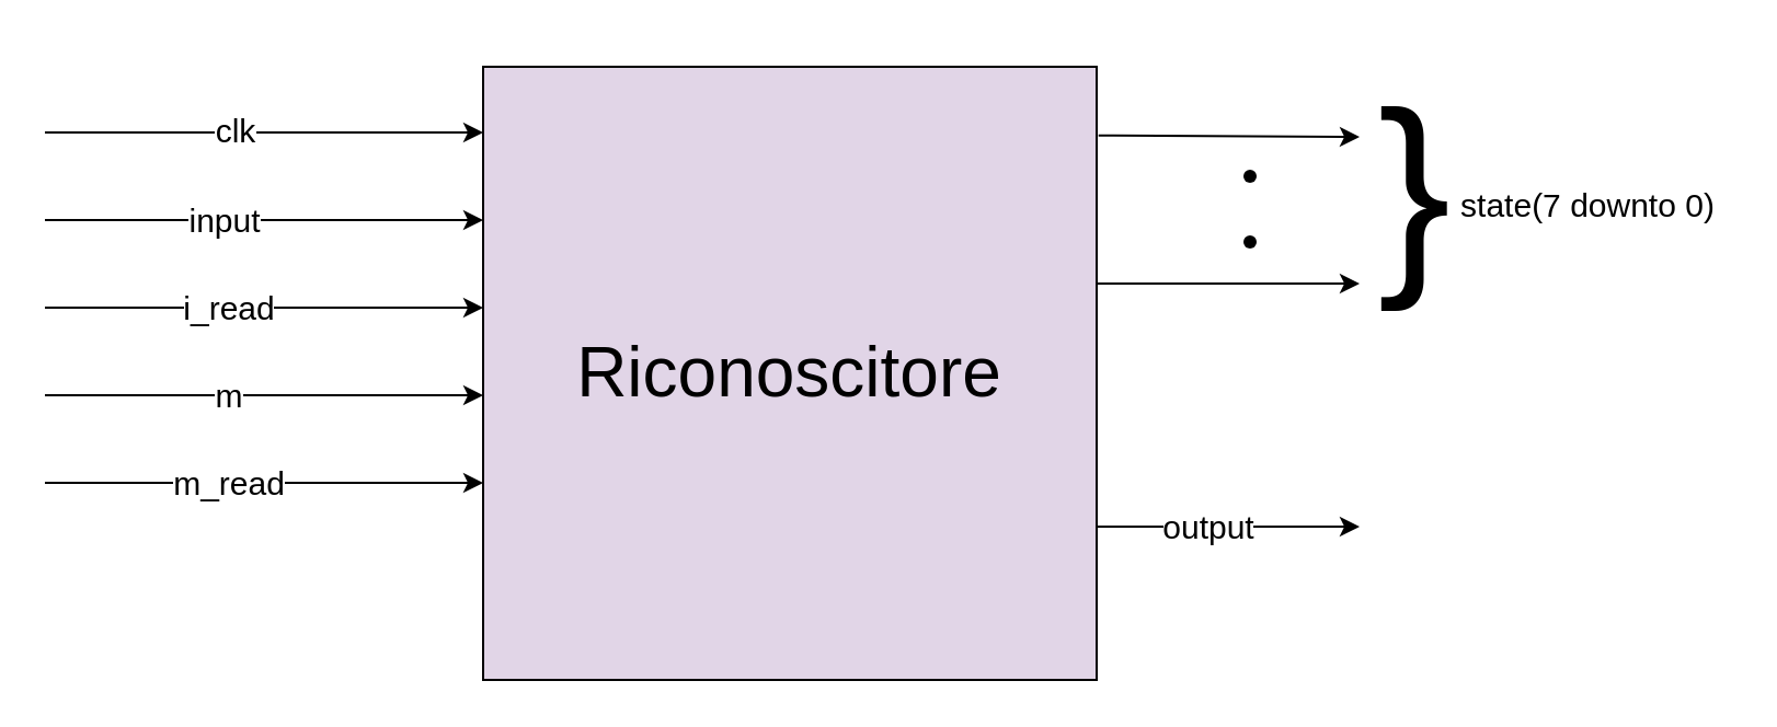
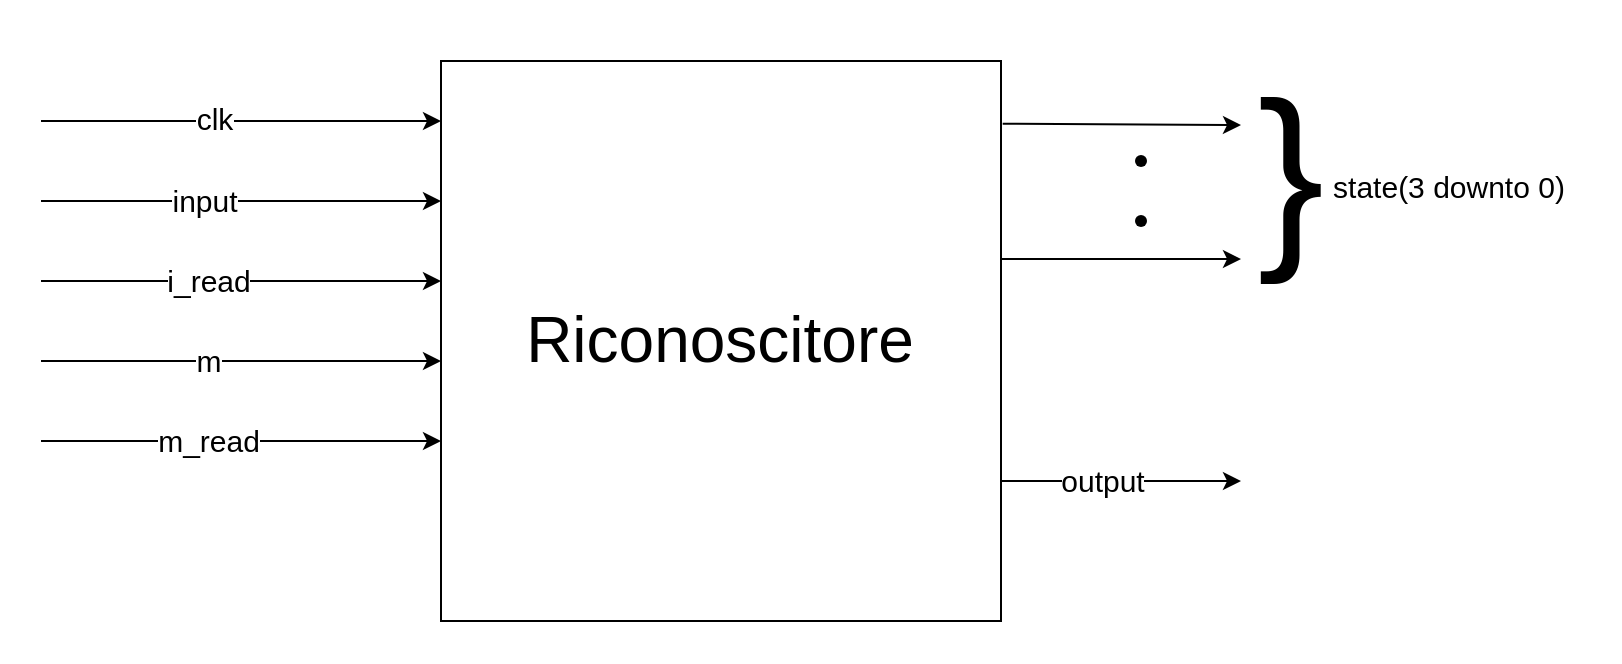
- <mxCell id="18" value="&lt;font style=&quot;font-size: 15px&quot;&gt;state(7 downto 0)&lt;/font&gt;" style="text;html=1;align=center;verticalAlign=middle;resizable=0;points=[];autosize=1;strokeColor=none;fillColor=none;fontSize=15;" vertex="1" parent="1"><mxGeometry x="659" y="83" width="130" height="20" as="geometry" /></mxCell>
+ <mxCell id="18" value="&lt;font style=&quot;font-size: 15px&quot;&gt;state(3 downto 0)&lt;/font&gt;" style="text;html=1;align=center;verticalAlign=middle;resizable=0;points=[];autosize=1;strokeColor=none;fillColor=none;fontSize=15;" vertex="1" parent="1"><mxGeometry x="659" y="83" width="130" height="20" as="geometry" /></mxCell>
- <mxCell id="2" value="&lt;font style=&quot;font-size: 32px&quot;&gt;Riconoscitore&lt;/font&gt;" style="whiteSpace=wrap;html=1;aspect=fixed;fillColor=#e1d5e7;" vertex="1" parent="1"><mxGeometry x="220" y="30" width="280" height="280" as="geometry" /></mxCell>
+ <mxCell id="2" value="&lt;font style=&quot;font-size: 32px&quot;&gt;Riconoscitore&lt;/font&gt;" style="whiteSpace=wrap;html=1;aspect=fixed;" vertex="1" parent="1"><mxGeometry x="220" y="30" width="280" height="280" as="geometry" /></mxCell>
